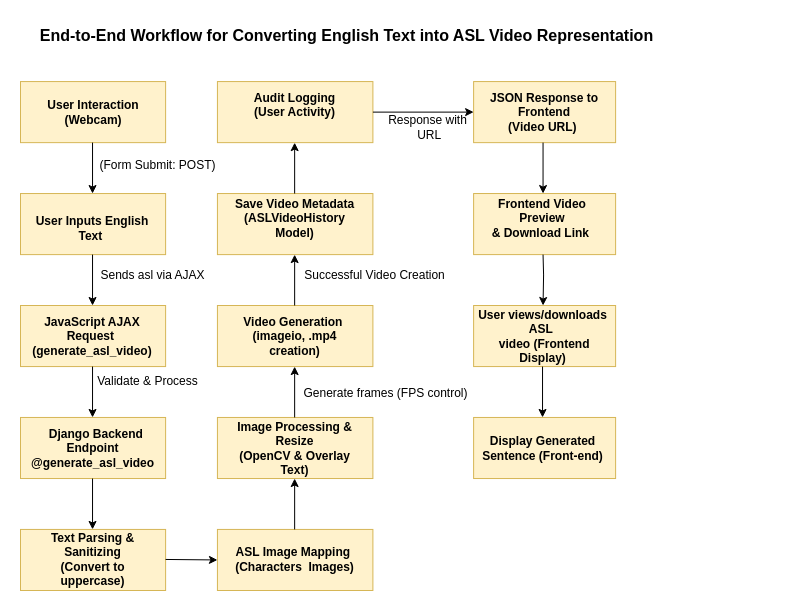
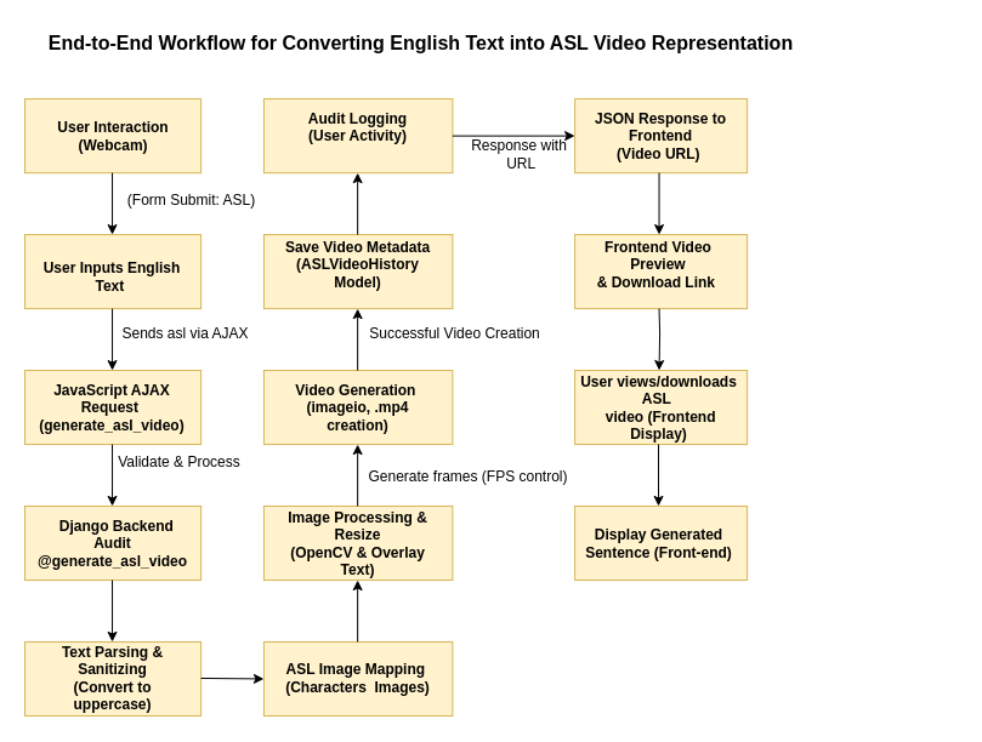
- <mxCell id="47" value="(Form Submit: POST)" style="text;html=1;align=center;verticalAlign=middle;resizable=0;points=[];autosize=1;strokeColor=none;fillColor=none;" vertex="1" parent="2"><mxGeometry x="67.3" y="130" width="140" height="30" as="geometry" /></mxCell>
+ <mxCell id="47" value="(Form Submit: ASL)" style="text;html=1;align=center;verticalAlign=middle;resizable=0;points=[];autosize=1;strokeColor=none;fillColor=none;" vertex="1" parent="2"><mxGeometry x="67.3" y="130" width="140" height="30" as="geometry" /></mxCell>
- <mxCell id="14" value="&amp;nbsp;&amp;nbsp;Django Backend Endpoint&lt;div&gt;@generate_asl_video&lt;br&gt;&lt;/div&gt;" style="text;html=1;align=center;verticalAlign=middle;whiteSpace=wrap;rounded=0;fontStyle=1" vertex="1" parent="2"><mxGeometry x="5.182" y="412.232" width="134.743" height="30.536" as="geometry" /></mxCell>
+ <mxCell id="14" value="&amp;nbsp;&amp;nbsp;Django Backend Audit&lt;div&gt;@generate_asl_video&lt;br&gt;&lt;/div&gt;" style="text;html=1;align=center;verticalAlign=middle;whiteSpace=wrap;rounded=0;fontStyle=1" vertex="1" parent="2"><mxGeometry x="5.182" y="412.232" width="134.743" height="30.536" as="geometry" /></mxCell>
